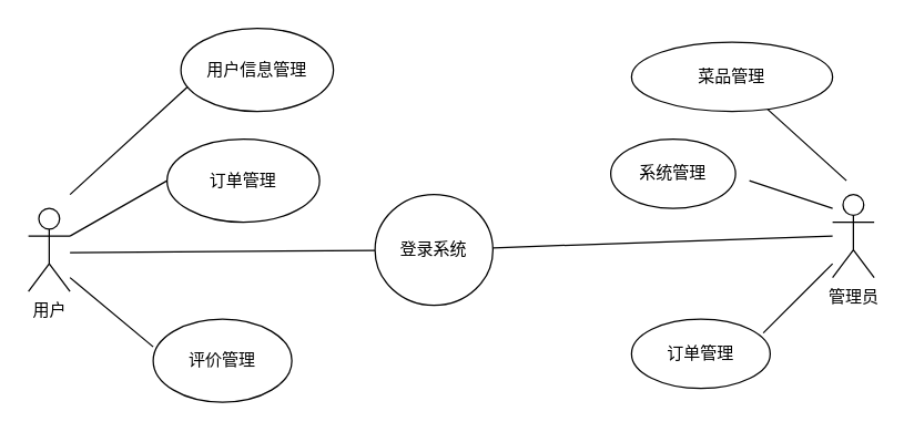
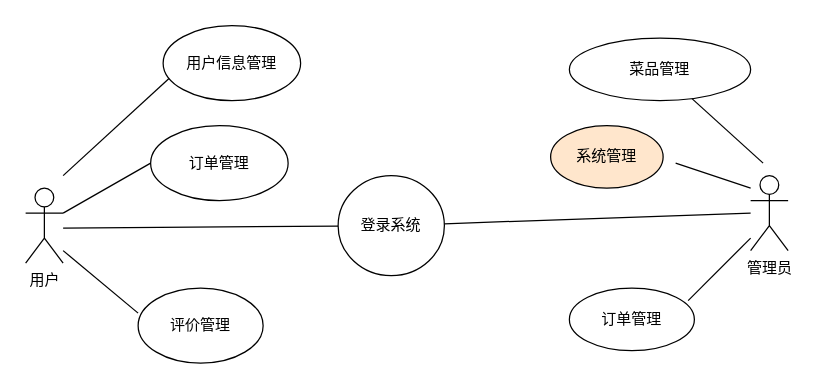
- <mxCell id="14" value="系统管理" style="ellipse;whiteSpace=wrap;html=1;" vertex="1" parent="1"><mxGeometry x="440" y="100" width="90" height="50" as="geometry" /></mxCell>
+ <mxCell id="14" value="系统管理" style="ellipse;whiteSpace=wrap;html=1;fillColor=#ffe6cc;" vertex="1" parent="1"><mxGeometry x="440" y="100" width="90" height="50" as="geometry" /></mxCell>
